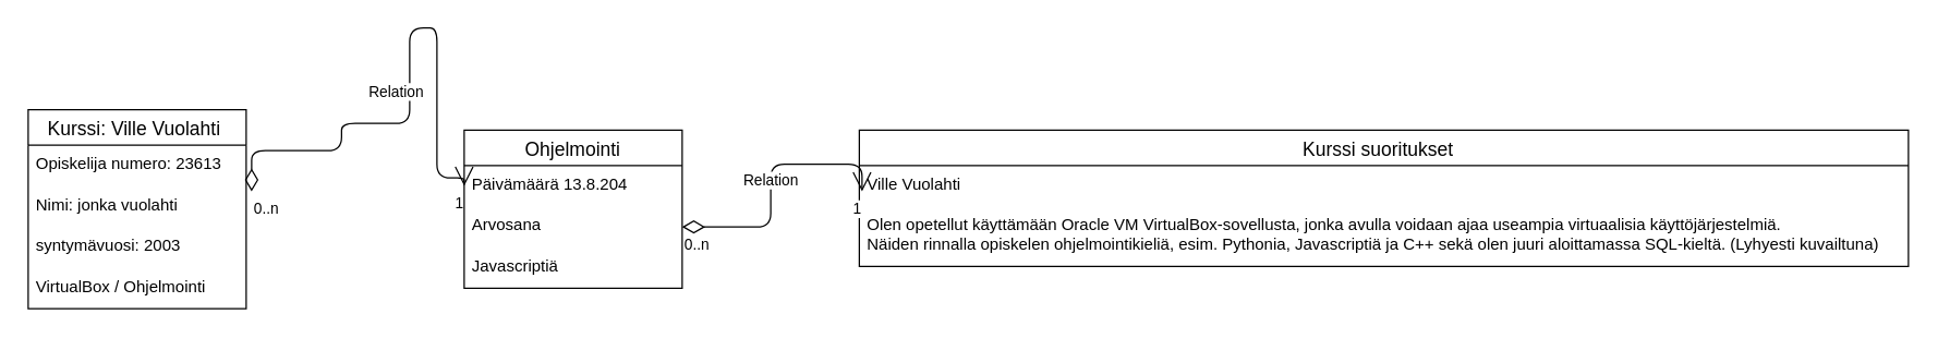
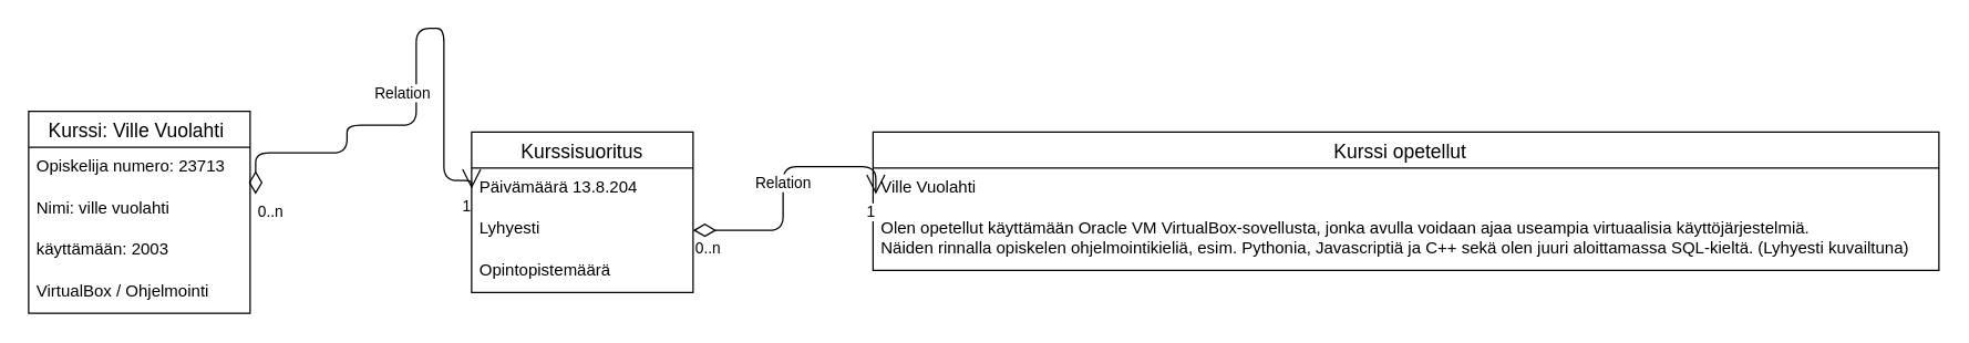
- <mxCell id="10" value="Ohjelmointi" style="swimlane;fontStyle=0;childLayout=stackLayout;horizontal=1;startSize=26;horizontalStack=0;resizeParent=1;resizeParentMax=0;resizeLast=0;collapsible=1;marginBottom=0;align=center;fontSize=14;" vertex="1" parent="1"><mxGeometry x="340" y="95" width="160" height="116" as="geometry" /></mxCell>
+ <mxCell id="10" value="Kurssisuoritus" style="swimlane;fontStyle=0;childLayout=stackLayout;horizontal=1;startSize=26;horizontalStack=0;resizeParent=1;resizeParentMax=0;resizeLast=0;collapsible=1;marginBottom=0;align=center;fontSize=14;" vertex="1" parent="1"><mxGeometry x="340" y="95" width="160" height="116" as="geometry" /></mxCell>
- <mxCell id="14" value="Kurssi suoritukset  " style="swimlane;fontStyle=0;childLayout=stackLayout;horizontal=1;startSize=26;horizontalStack=0;resizeParent=1;resizeParentMax=0;resizeLast=0;collapsible=1;marginBottom=0;align=center;fontSize=14;" vertex="1" parent="1"><mxGeometry x="630" y="95" width="770" height="100" as="geometry" /></mxCell>
+ <mxCell id="14" value="Kurssi opetellut  " style="swimlane;fontStyle=0;childLayout=stackLayout;horizontal=1;startSize=26;horizontalStack=0;resizeParent=1;resizeParentMax=0;resizeLast=0;collapsible=1;marginBottom=0;align=center;fontSize=14;" vertex="1" parent="1"><mxGeometry x="630" y="95" width="770" height="100" as="geometry" /></mxCell>
- <mxCell id="6" value="Opiskelija numero: 23613" style="text;strokeColor=none;fillColor=none;spacingLeft=4;spacingRight=4;overflow=hidden;rotatable=0;points=[[0,0.5],[1,0.5]];portConstraint=eastwest;fontSize=12;" vertex="1" parent="5"><mxGeometry y="26" width="160" height="30" as="geometry" /></mxCell>
+ <mxCell id="6" value="Opiskelija numero: 23713" style="text;strokeColor=none;fillColor=none;spacingLeft=4;spacingRight=4;overflow=hidden;rotatable=0;points=[[0,0.5],[1,0.5]];portConstraint=eastwest;fontSize=12;" vertex="1" parent="5"><mxGeometry y="26" width="160" height="30" as="geometry" /></mxCell>
- <mxCell id="7" value="Nimi: jonka vuolahti " style="text;strokeColor=none;fillColor=none;spacingLeft=4;spacingRight=4;overflow=hidden;rotatable=0;points=[[0,0.5],[1,0.5]];portConstraint=eastwest;fontSize=12;" vertex="1" parent="5"><mxGeometry y="56" width="160" height="30" as="geometry" /></mxCell>
+ <mxCell id="7" value="Nimi: ville vuolahti " style="text;strokeColor=none;fillColor=none;spacingLeft=4;spacingRight=4;overflow=hidden;rotatable=0;points=[[0,0.5],[1,0.5]];portConstraint=eastwest;fontSize=12;" vertex="1" parent="5"><mxGeometry y="56" width="160" height="30" as="geometry" /></mxCell>
- <mxCell id="12" value="Arvosana" style="text;strokeColor=none;fillColor=none;spacingLeft=4;spacingRight=4;overflow=hidden;rotatable=0;points=[[0,0.5],[1,0.5]];portConstraint=eastwest;fontSize=12;" vertex="1" parent="10"><mxGeometry y="56" width="160" height="30" as="geometry" /></mxCell>
+ <mxCell id="12" value="Lyhyesti" style="text;strokeColor=none;fillColor=none;spacingLeft=4;spacingRight=4;overflow=hidden;rotatable=0;points=[[0,0.5],[1,0.5]];portConstraint=eastwest;fontSize=12;" vertex="1" parent="10"><mxGeometry y="56" width="160" height="30" as="geometry" /></mxCell>
- <mxCell id="8" value="syntymävuosi: 2003 " style="text;strokeColor=none;fillColor=none;spacingLeft=4;spacingRight=4;overflow=hidden;rotatable=0;points=[[0,0.5],[1,0.5]];portConstraint=eastwest;fontSize=12;" vertex="1" parent="5"><mxGeometry y="86" width="160" height="30" as="geometry" /></mxCell>
+ <mxCell id="8" value="käyttämään: 2003 " style="text;strokeColor=none;fillColor=none;spacingLeft=4;spacingRight=4;overflow=hidden;rotatable=0;points=[[0,0.5],[1,0.5]];portConstraint=eastwest;fontSize=12;" vertex="1" parent="5"><mxGeometry y="86" width="160" height="30" as="geometry" /></mxCell>
- <mxCell id="13" value="Javascriptiä" style="text;strokeColor=none;fillColor=none;spacingLeft=4;spacingRight=4;overflow=hidden;rotatable=0;points=[[0,0.5],[1,0.5]];portConstraint=eastwest;fontSize=12;" vertex="1" parent="10"><mxGeometry y="86" width="160" height="30" as="geometry" /></mxCell>
+ <mxCell id="13" value="Opintopistemäärä" style="text;strokeColor=none;fillColor=none;spacingLeft=4;spacingRight=4;overflow=hidden;rotatable=0;points=[[0,0.5],[1,0.5]];portConstraint=eastwest;fontSize=12;" vertex="1" parent="10"><mxGeometry y="86" width="160" height="30" as="geometry" /></mxCell>
